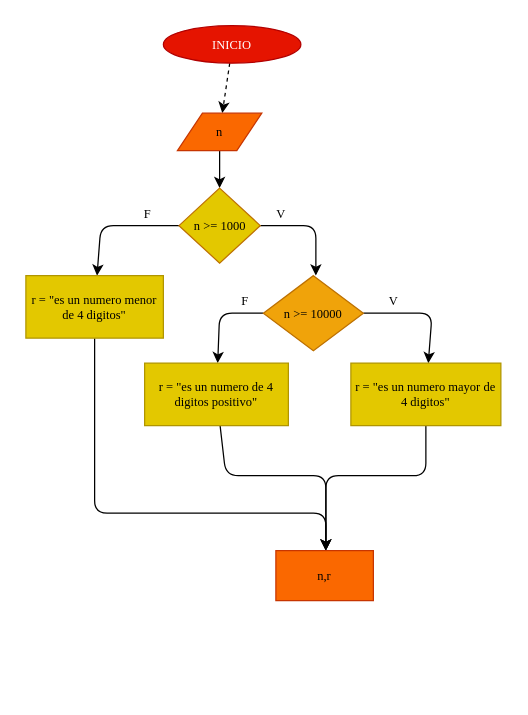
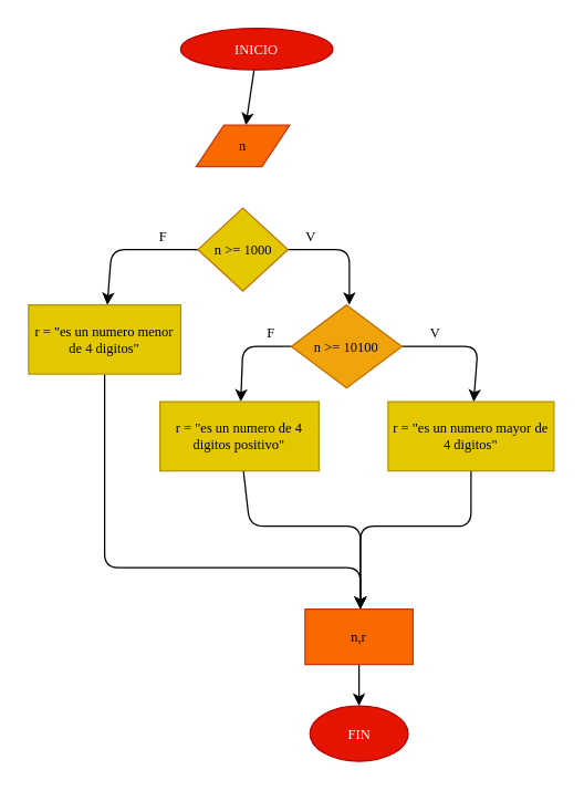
- <mxCell id="2" value="" style="edgeStyle=none;html=1;fontFamily=Comic Sans MS;fontSize=10;dashed=1;" parent="1" source="3" target="5" edge="1"><mxGeometry relative="1" as="geometry" /></mxCell>
+ <mxCell id="2" value="" style="edgeStyle=none;html=1;fontFamily=Comic Sans MS;fontSize=10;" parent="1" source="3" target="5" edge="1"><mxGeometry relative="1" as="geometry" /></mxCell>
- <mxCell id="4" value="" style="edgeStyle=none;html=1;fontFamily=Comic Sans MS;fontSize=10;" parent="1" source="5" target="8" edge="1"><mxGeometry relative="1" as="geometry" /></mxCell>
- <mxCell id="13" value="n &amp;gt;= 10000" style="rhombus;whiteSpace=wrap;html=1;fillColor=#f0a30a;fontColor=#000000;strokeColor=#BD7000;fontFamily=Comic Sans MS;fontSize=10;" parent="1" vertex="1"><mxGeometry x="210" y="220" width="80" height="60" as="geometry" /></mxCell>
+ <mxCell id="13" value="n &amp;gt;= 10100" style="rhombus;whiteSpace=wrap;html=1;fillColor=#f0a30a;fontColor=#000000;strokeColor=#BD7000;fontFamily=Comic Sans MS;fontSize=10;" parent="1" vertex="1"><mxGeometry x="210" y="220" width="80" height="60" as="geometry" /></mxCell>
+ <mxCell id="22" value="" style="edgeStyle=none;html=1;fontFamily=Comic Sans MS;fontSize=10;" parent="1" source="23" target="24" edge="1"><mxGeometry relative="1" as="geometry" /></mxCell>
+ <mxCell id="24" value="FIN" style="ellipse;whiteSpace=wrap;html=1;rounded=0;fillColor=#e51400;fontColor=#ffffff;strokeColor=#B20000;fontFamily=Comic Sans MS;fontSize=10;" parent="1" vertex="1"><mxGeometry x="223.5" y="510" width="71" height="40" as="geometry" /></mxCell>
